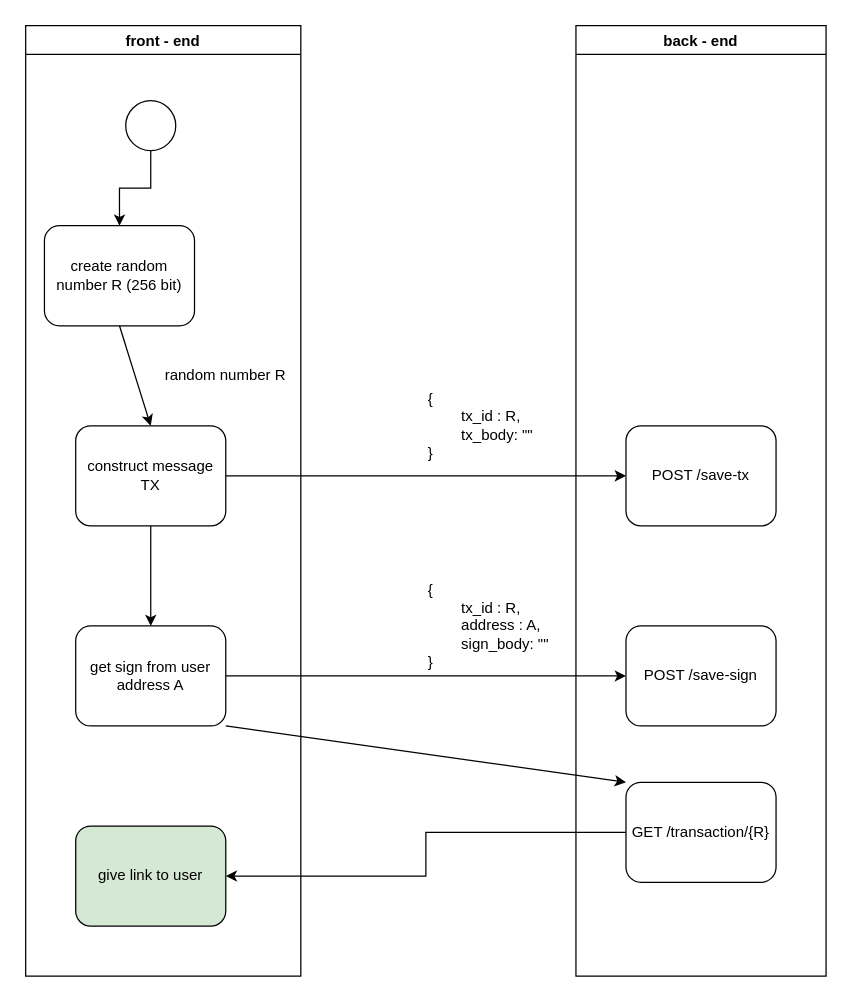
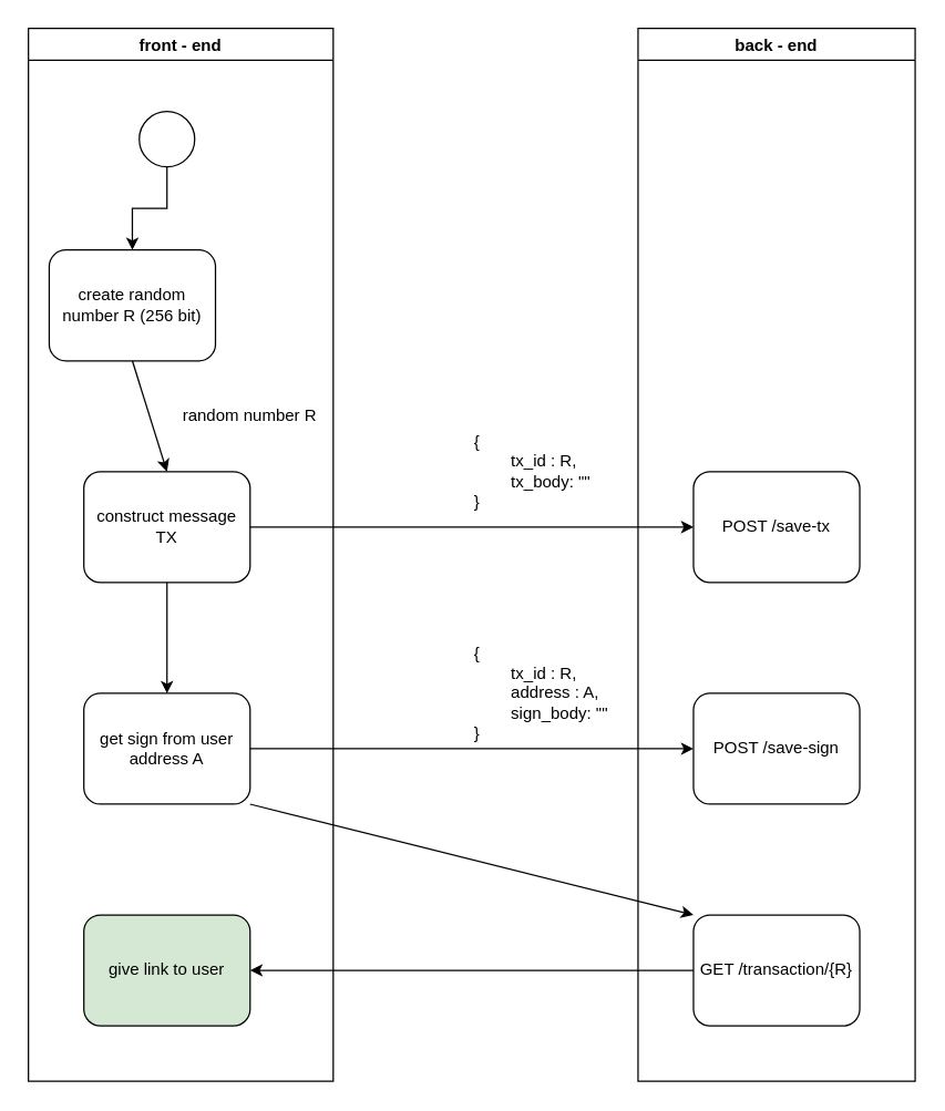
- <mxCell id="16" value="GET /transaction/{R}" style="rounded=1;whiteSpace=wrap;html=1;" parent="1" vertex="1"><mxGeometry x="500" y="625" width="120" height="80" as="geometry" /></mxCell>
+ <mxCell id="16" value="GET /transaction/{R}" style="rounded=1;whiteSpace=wrap;html=1;" parent="1" vertex="1"><mxGeometry x="500" y="660" width="120" height="80" as="geometry" /></mxCell>
